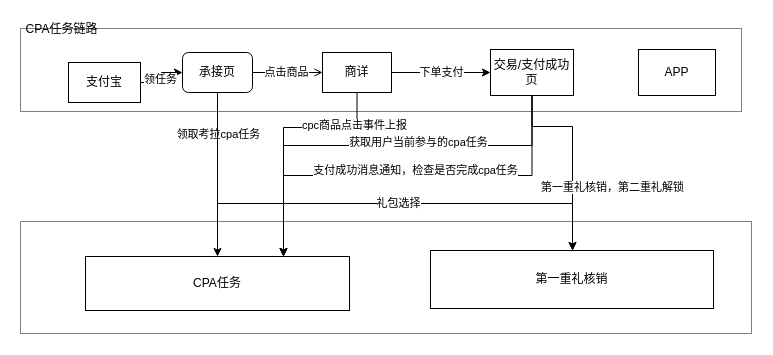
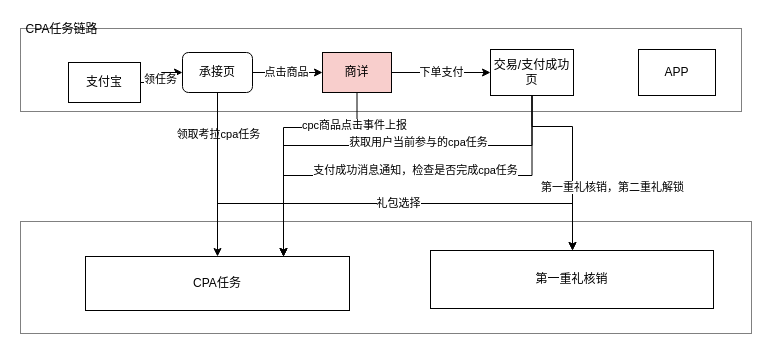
- <mxCell id="4" style="edgeStyle=orthogonalEdgeStyle;rounded=0;orthogonalLoop=1;jettySize=auto;html=1;entryX=0;entryY=0.5;entryDx=0;entryDy=0;endArrow=open;" edge="1" parent="1" source="10" target="17"><mxGeometry relative="1" as="geometry" /></mxCell>
+ <mxCell id="4" style="edgeStyle=orthogonalEdgeStyle;rounded=0;orthogonalLoop=1;jettySize=auto;html=1;entryX=0;entryY=0.5;entryDx=0;entryDy=0;" edge="1" parent="1" source="10" target="17"><mxGeometry relative="1" as="geometry" /></mxCell>
- <mxCell id="17" value="商详" style="rounded=0;whiteSpace=wrap;html=1;" vertex="1" parent="1"><mxGeometry x="322" y="52" width="69" height="40" as="geometry" /></mxCell>
+ <mxCell id="17" value="商详" style="rounded=0;whiteSpace=wrap;html=1;fillColor=#f8cecc;" vertex="1" parent="1"><mxGeometry x="322" y="52" width="69" height="40" as="geometry" /></mxCell>
